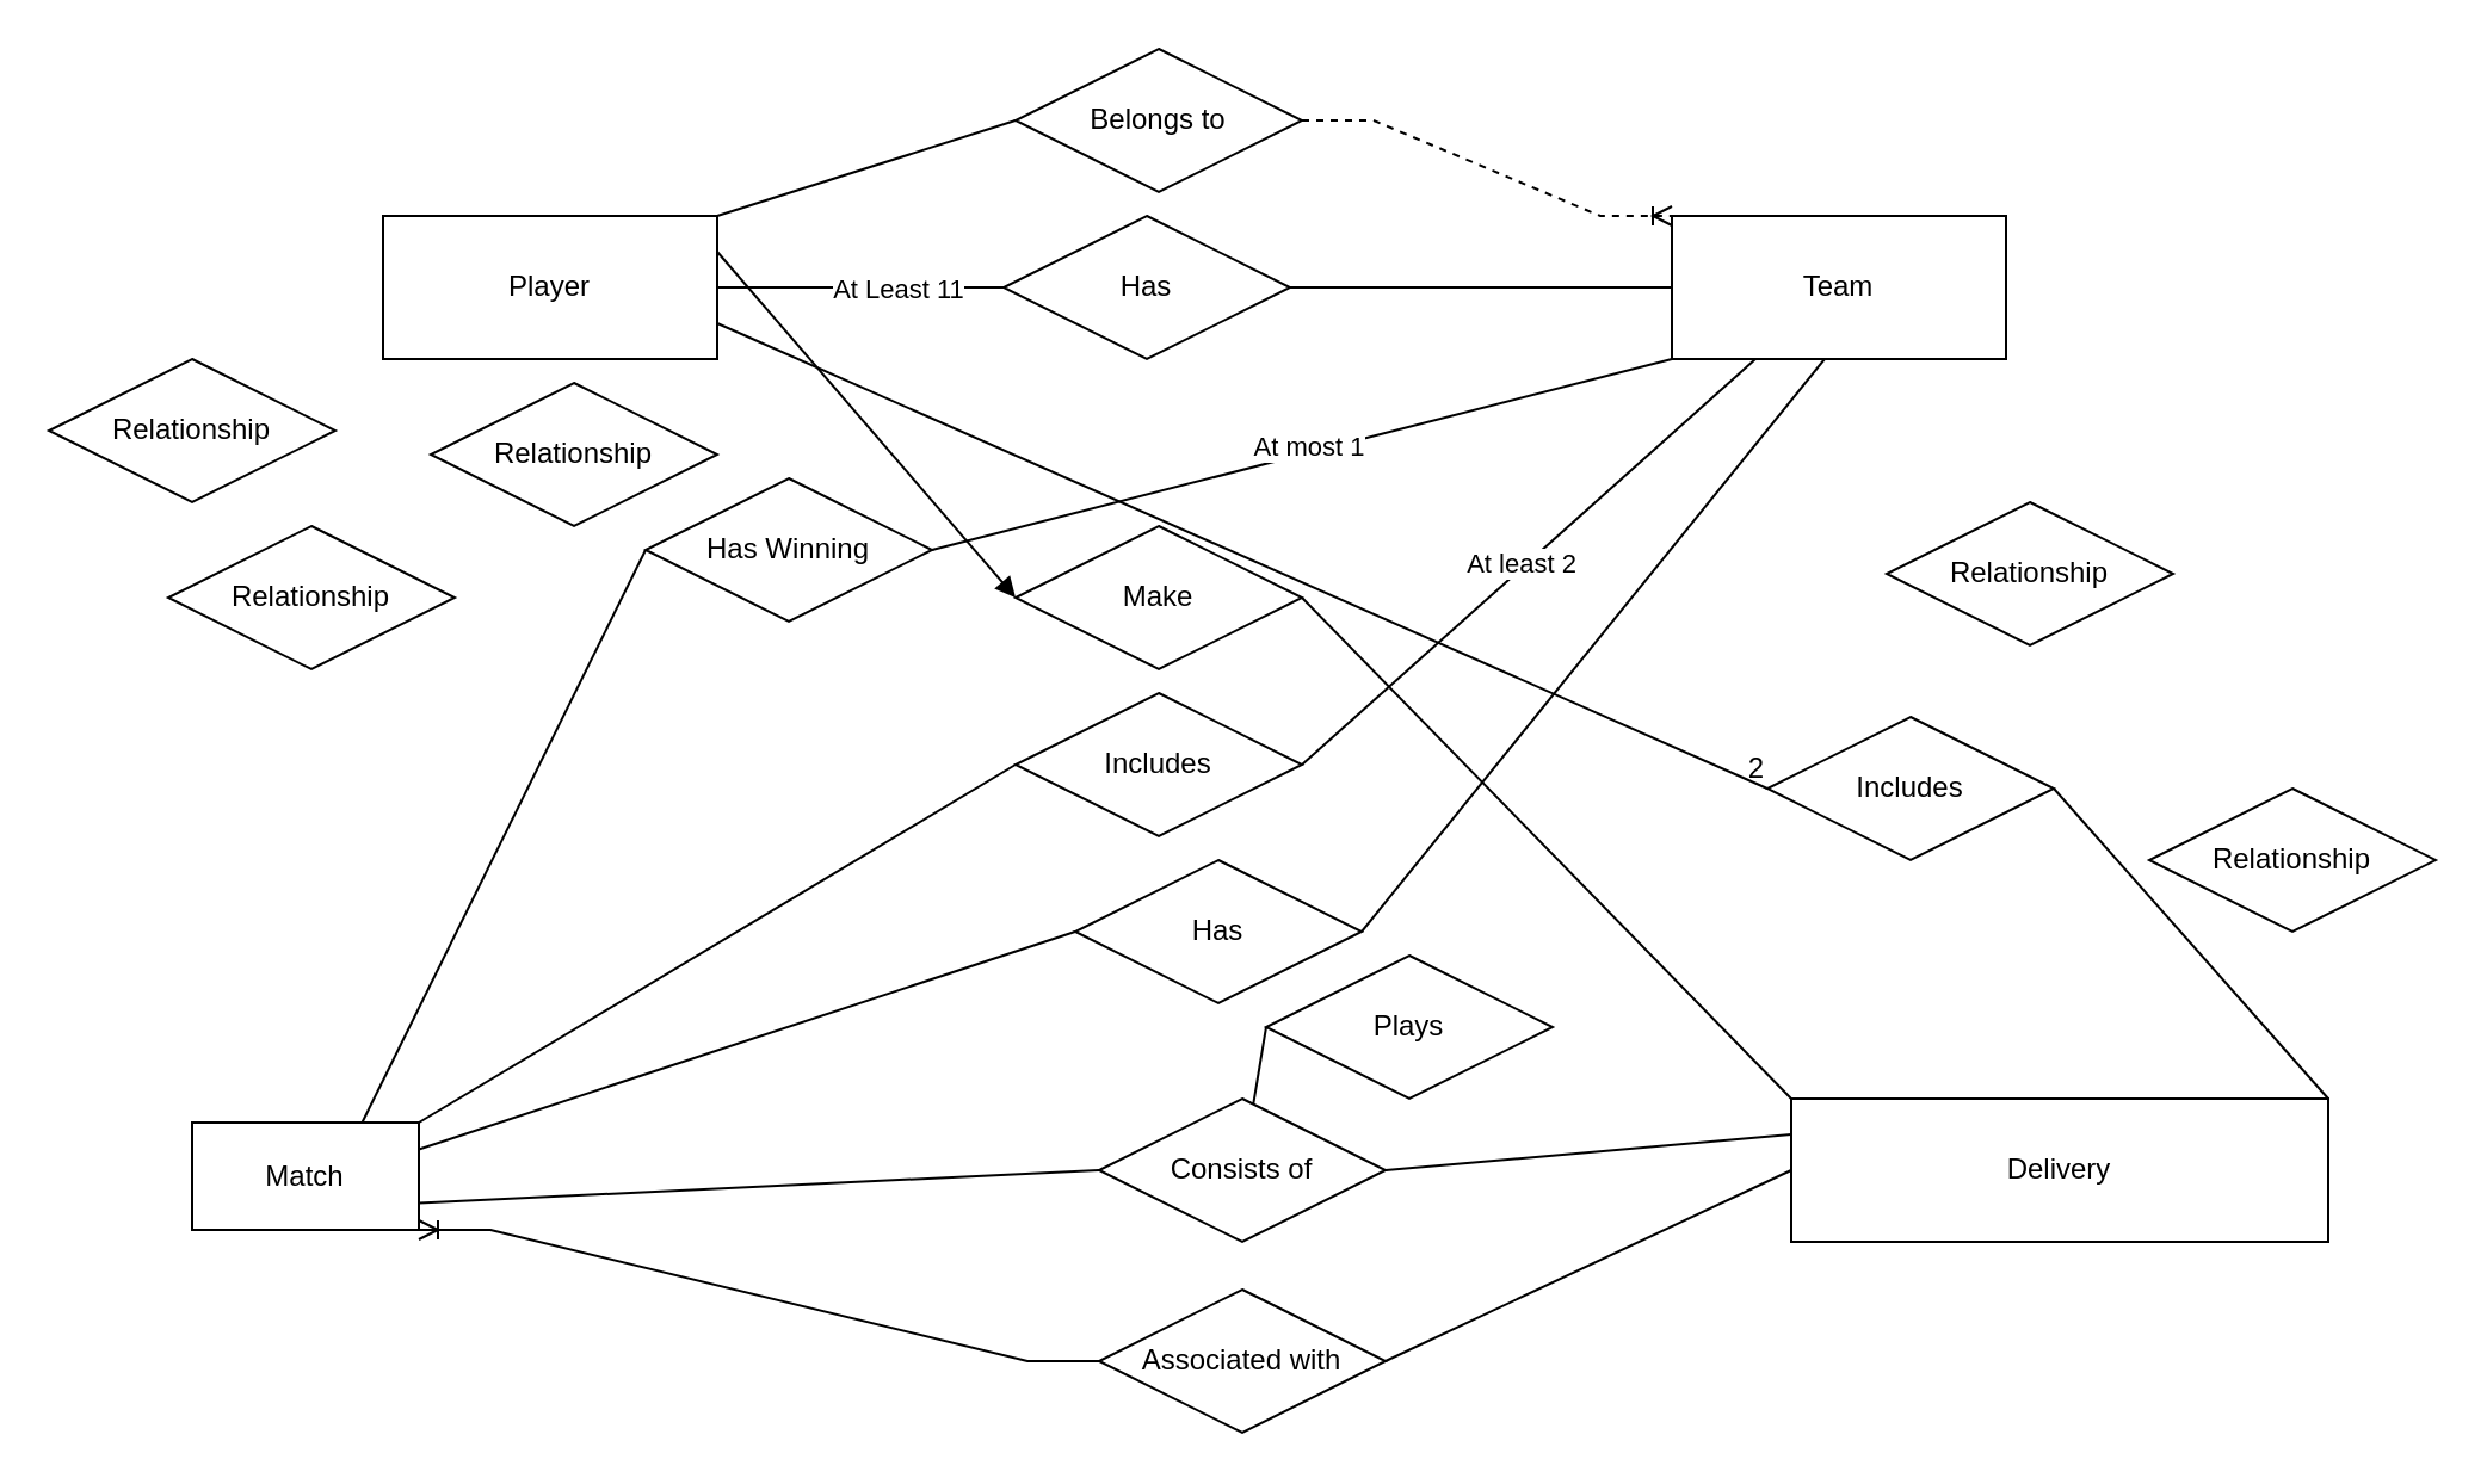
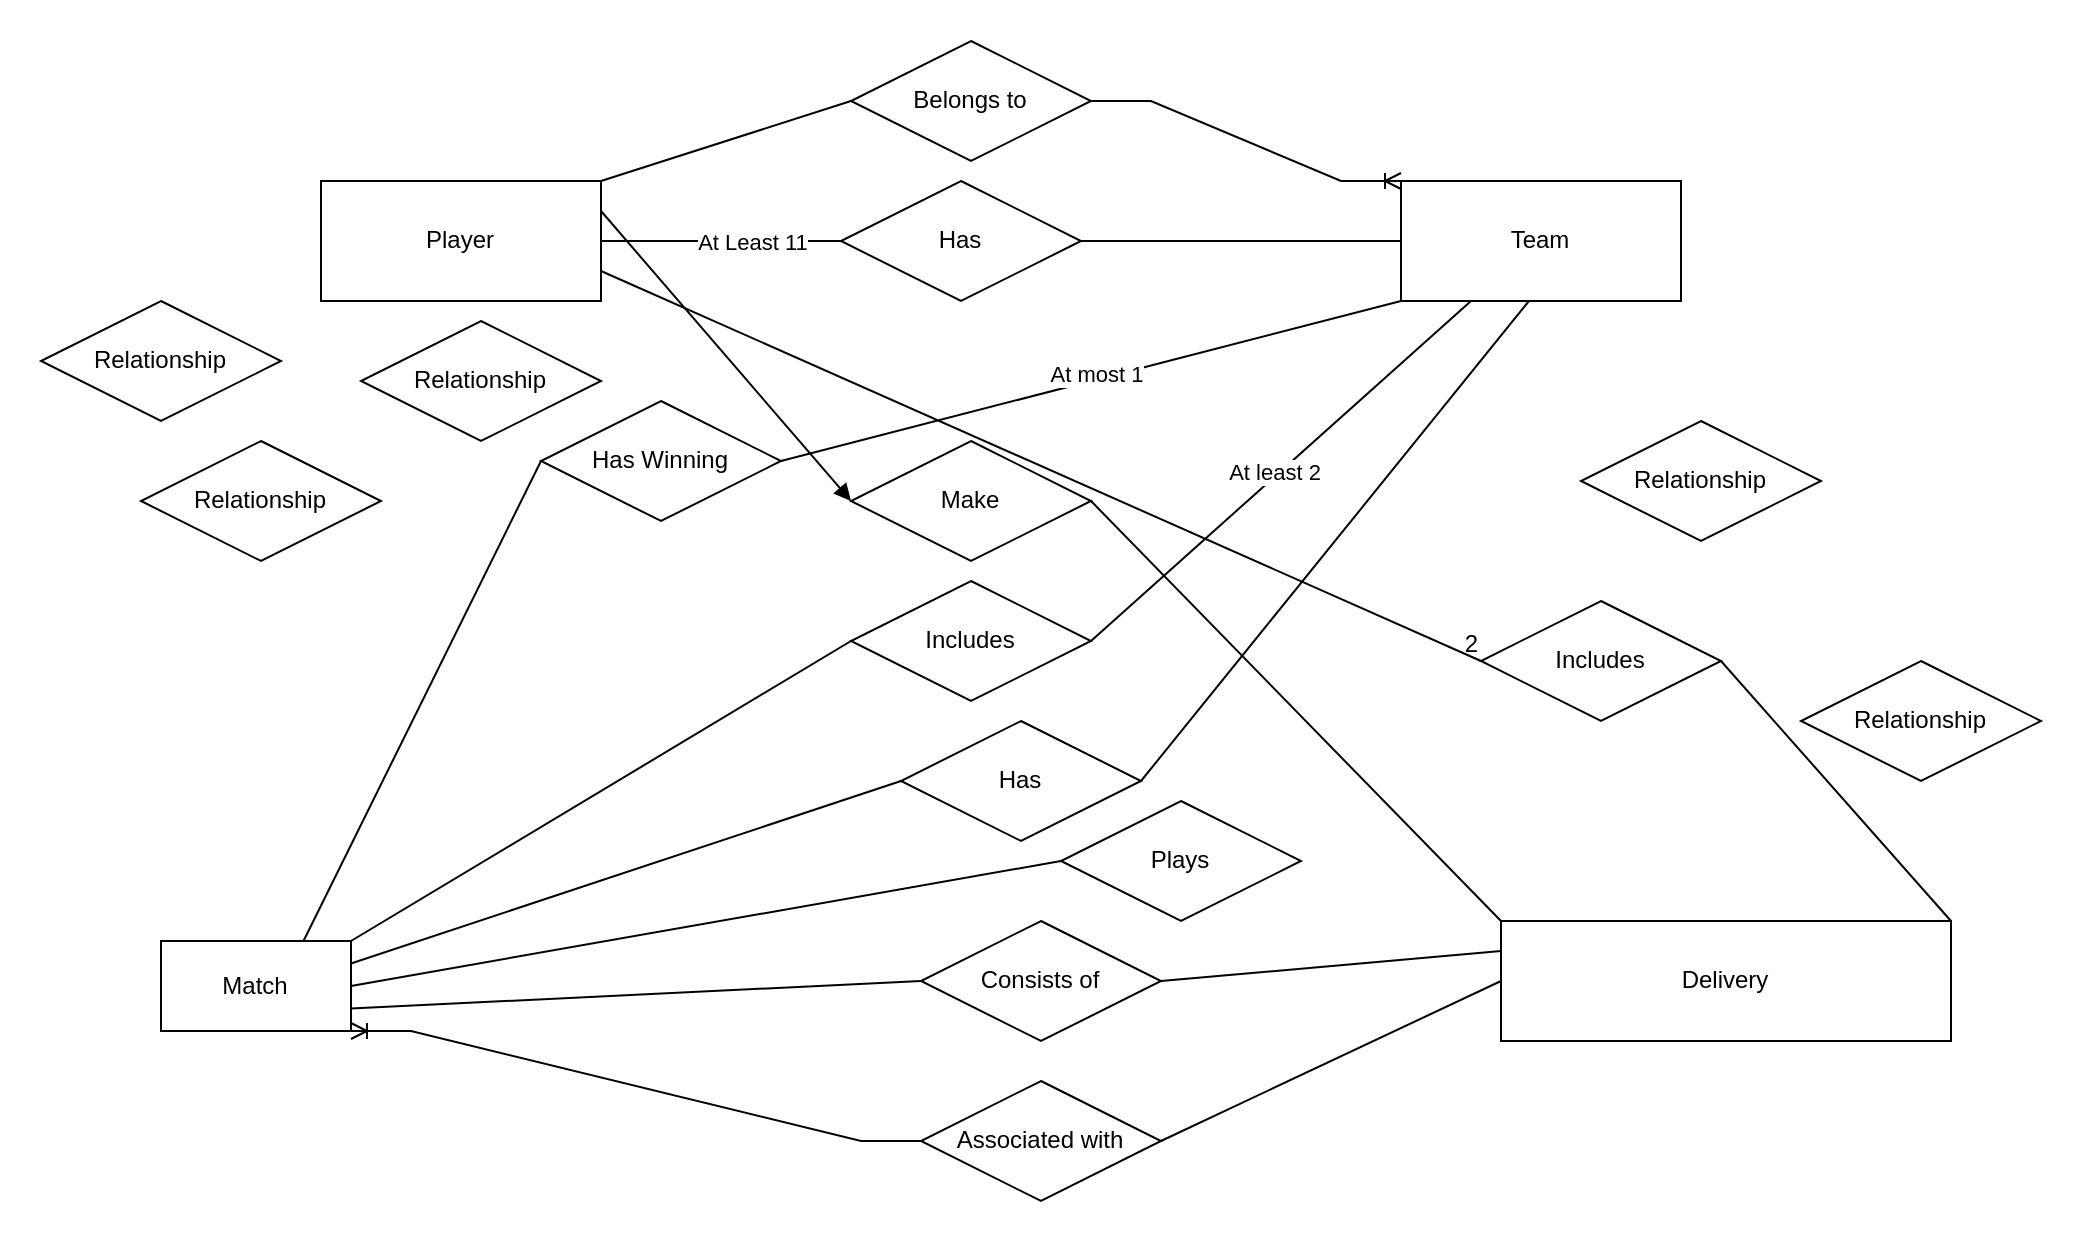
- <mxCell id="21" value="" style="edgeStyle=entityRelationEdgeStyle;fontSize=12;html=1;endArrow=ERoneToMany;rounded=0;exitX=1;exitY=0.5;exitDx=0;exitDy=0;entryX=0;entryY=0;entryDx=0;entryDy=0;dashed=1;" edge="1" parent="1" source="12" target="3"><mxGeometry width="100" height="100" relative="1" as="geometry"><mxPoint x="550" y="120" as="sourcePoint" /><mxPoint x="650" y="20" as="targetPoint" /></mxGeometry></mxCell>
+ <mxCell id="21" value="" style="edgeStyle=entityRelationEdgeStyle;fontSize=12;html=1;endArrow=ERoneToMany;rounded=0;exitX=1;exitY=0.5;exitDx=0;exitDy=0;entryX=0;entryY=0;entryDx=0;entryDy=0;" edge="1" parent="1" source="12" target="3"><mxGeometry width="100" height="100" relative="1" as="geometry"><mxPoint x="550" y="120" as="sourcePoint" /><mxPoint x="650" y="20" as="targetPoint" /></mxGeometry></mxCell>
- <mxCell id="26" value="" style="endArrow=none;html=1;rounded=0;exitX=0;exitY=0.5;exitDx=0;exitDy=0;" edge="1" parent="1" source="13" target="8"><mxGeometry relative="1" as="geometry"><mxPoint x="460" y="320" as="sourcePoint" /><mxPoint x="620" y="320" as="targetPoint" /></mxGeometry></mxCell>
+ <mxCell id="26" value="" style="endArrow=none;html=1;rounded=0;exitX=0;exitY=0.5;exitDx=0;exitDy=0;entryX=1;entryY=0.5;entryDx=0;entryDy=0;" edge="1" parent="1" source="13" target="5"><mxGeometry relative="1" as="geometry"><mxPoint x="460" y="320" as="sourcePoint" /><mxPoint x="620" y="320" as="targetPoint" /></mxGeometry></mxCell>
